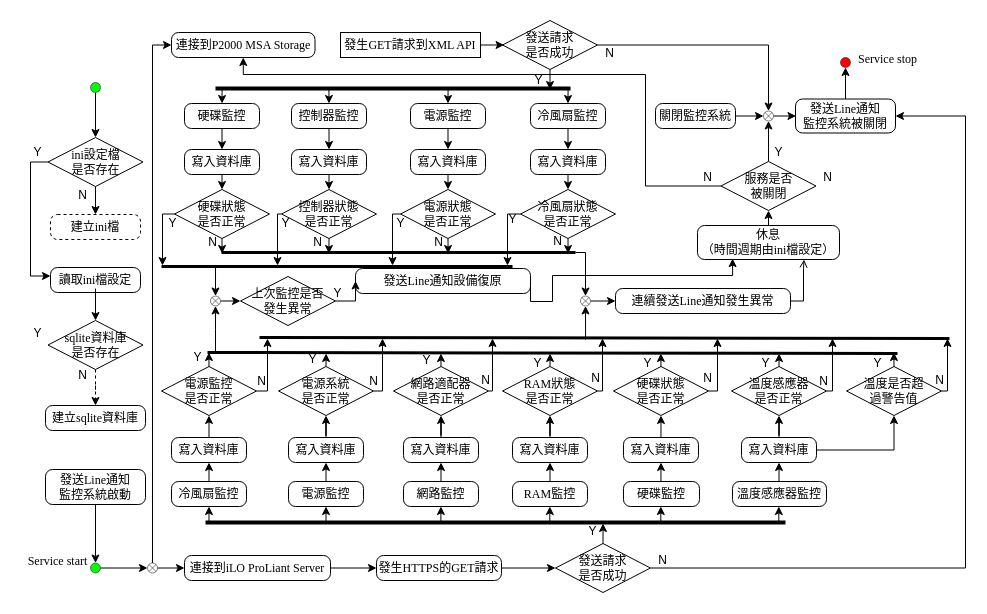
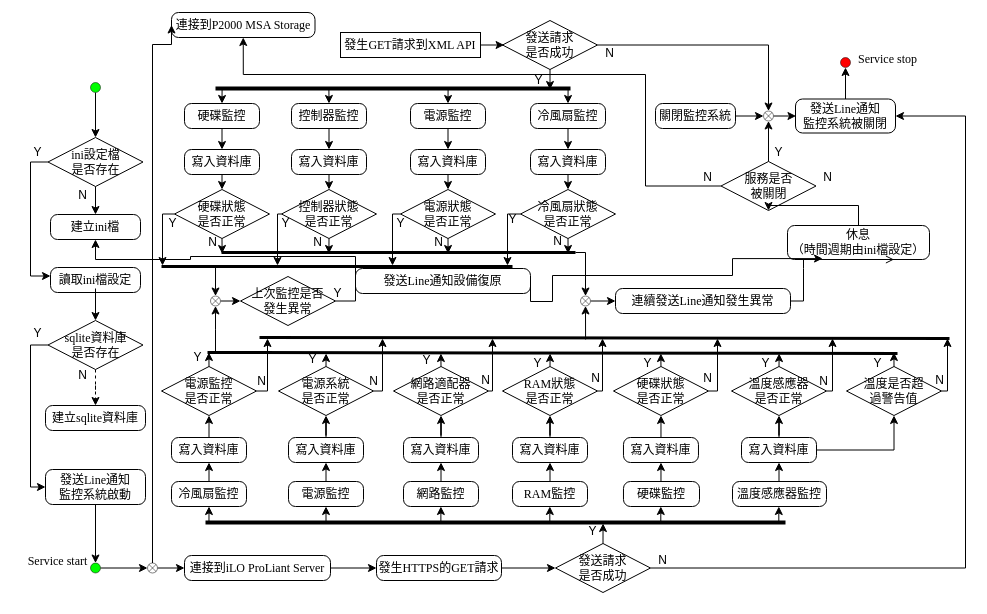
- <mxCell id="113" value="&lt;font face=&quot;DFKai-SB&quot; style=&quot;font-size: 12px;&quot;&gt;連接到&lt;/font&gt;&lt;font face=&quot;Times New Roman&quot; style=&quot;font-size: 12px;&quot;&gt;P2000 MSA Storage&lt;/font&gt;" style="rounded=1;whiteSpace=wrap;html=1;absoluteArcSize=1;arcSize=14;strokeWidth=1;fontSize=12;verticalAlign=middle;fillColor=none;" vertex="1" parent="1"><mxGeometry x="171" y="32" width="143.5" height="25" as="geometry" /></mxCell>
+ <mxCell id="113" value="&lt;font face=&quot;DFKai-SB&quot; style=&quot;font-size: 12px;&quot;&gt;連接到&lt;/font&gt;&lt;font face=&quot;Times New Roman&quot; style=&quot;font-size: 12px;&quot;&gt;P2000 MSA Storage&lt;/font&gt;" style="rounded=1;whiteSpace=wrap;html=1;absoluteArcSize=1;arcSize=14;strokeWidth=1;fontSize=12;verticalAlign=middle;fillColor=none;" vertex="1" parent="1"><mxGeometry x="171" y="12" width="143.5" height="25" as="geometry" /></mxCell>
- <mxCell id="135" value="&lt;font face=&quot;DFKai-SB&quot; style=&quot;font-size: 12px&quot;&gt;建立&lt;/font&gt;&lt;font style=&quot;font-size: 12px&quot; face=&quot;Times New Roman&quot;&gt;ini&lt;/font&gt;&lt;font face=&quot;DFKai-SB&quot; style=&quot;font-size: 12px&quot;&gt;檔&lt;/font&gt;" style="rounded=1;whiteSpace=wrap;html=1;absoluteArcSize=1;arcSize=14;strokeWidth=1;fontSize=12;verticalAlign=middle;fillColor=none;dashed=1;" vertex="1" parent="1"><mxGeometry x="50" y="214" width="90" height="25" as="geometry" /></mxCell>
+ <mxCell id="135" value="&lt;font face=&quot;DFKai-SB&quot; style=&quot;font-size: 12px&quot;&gt;建立&lt;/font&gt;&lt;font style=&quot;font-size: 12px&quot; face=&quot;Times New Roman&quot;&gt;ini&lt;/font&gt;&lt;font face=&quot;DFKai-SB&quot; style=&quot;font-size: 12px&quot;&gt;檔&lt;/font&gt;" style="rounded=1;whiteSpace=wrap;html=1;absoluteArcSize=1;arcSize=14;strokeWidth=1;fontSize=12;verticalAlign=middle;fillColor=none;" vertex="1" parent="1"><mxGeometry x="50" y="214" width="90" height="25" as="geometry" /></mxCell>
- <mxCell id="104" value="&lt;font face=&quot;DFKai-SB&quot; style=&quot;font-size: 12px;&quot;&gt;休息&lt;br style=&quot;font-size: 12px;&quot;&gt;（時間週期由ini檔設定）&lt;br style=&quot;font-size: 12px;&quot;&gt;&lt;/font&gt;" style="rounded=1;whiteSpace=wrap;html=1;absoluteArcSize=1;arcSize=14;strokeWidth=1;fontSize=12;verticalAlign=middle;fillColor=none;" vertex="1" parent="1"><mxGeometry x="697" y="225" width="142" height="34" as="geometry" /></mxCell>
+ <mxCell id="104" value="&lt;font face=&quot;DFKai-SB&quot; style=&quot;font-size: 12px;&quot;&gt;休息&lt;br style=&quot;font-size: 12px;&quot;&gt;（時間週期由ini檔設定）&lt;br style=&quot;font-size: 12px;&quot;&gt;&lt;/font&gt;" style="rounded=1;whiteSpace=wrap;html=1;absoluteArcSize=1;arcSize=14;strokeWidth=1;fontSize=12;verticalAlign=middle;fillColor=none;" vertex="1" parent="1"><mxGeometry x="787" y="225" width="142" height="34" as="geometry" /></mxCell>
- <mxCell id="99" style="edgeStyle=orthogonalEdgeStyle;rounded=0;orthogonalLoop=1;jettySize=auto;html=1;exitX=1;exitY=0.5;exitDx=0;exitDy=0;exitPerimeter=0;entryX=0;entryY=0.5;entryDx=0;entryDy=0;fontSize=12;" edge="1" parent="1" source="100" target="98"><mxGeometry relative="1" as="geometry" /></mxCell>
+ <mxCell id="99" style="edgeStyle=orthogonalEdgeStyle;rounded=0;orthogonalLoop=1;jettySize=auto;html=1;exitX=1;exitY=0.5;exitDx=0;exitDy=0;exitPerimeter=0;fontSize=12;" edge="1" parent="1" source="100" target="135"><mxGeometry relative="1" as="geometry" /></mxCell>
+ <mxCell id="7" style="edgeStyle=orthogonalEdgeStyle;rounded=0;orthogonalLoop=1;jettySize=auto;html=1;exitX=0;exitY=0.5;exitDx=0;exitDy=0;exitPerimeter=0;entryX=0;entryY=0.5;entryDx=0;entryDy=0;startArrow=none;startFill=0;endArrow=classic;endFill=1;strokeWidth=1;fontSize=12;" edge="1" parent="1" source="8" target="15"><mxGeometry relative="1" as="geometry"><Array as="points"><mxPoint x="30" y="345" /><mxPoint x="30" y="487" /></Array></mxGeometry></mxCell>
